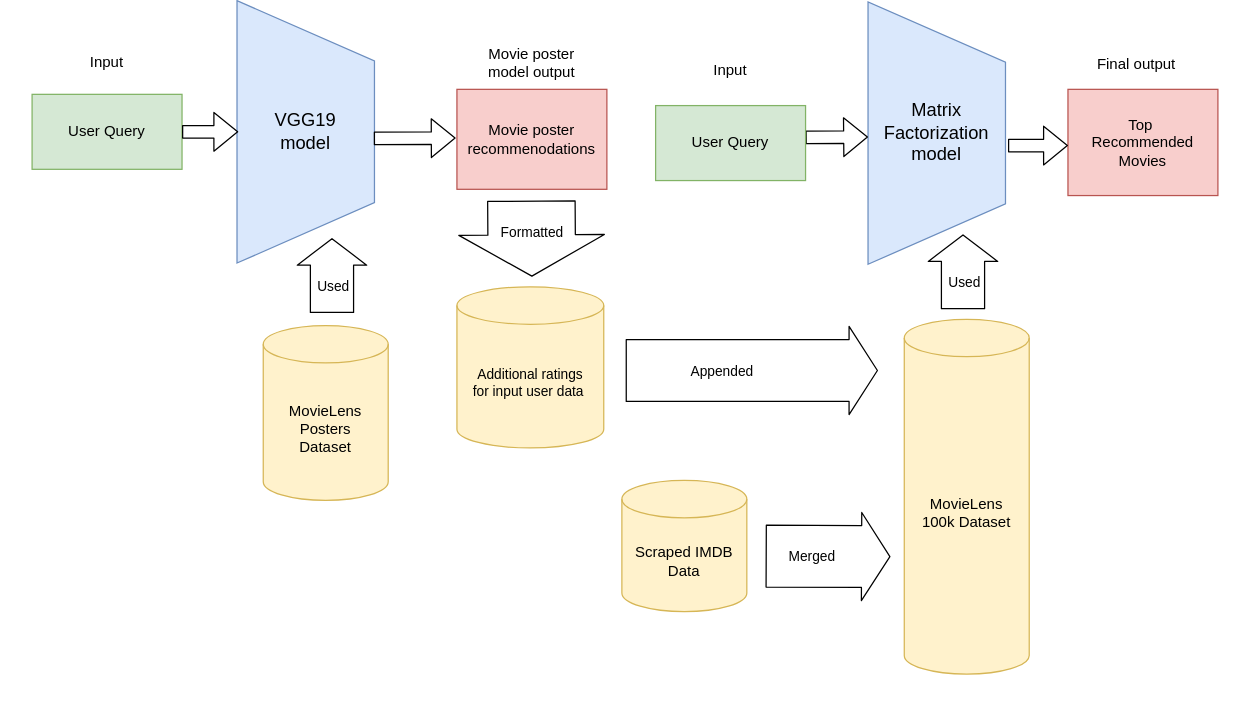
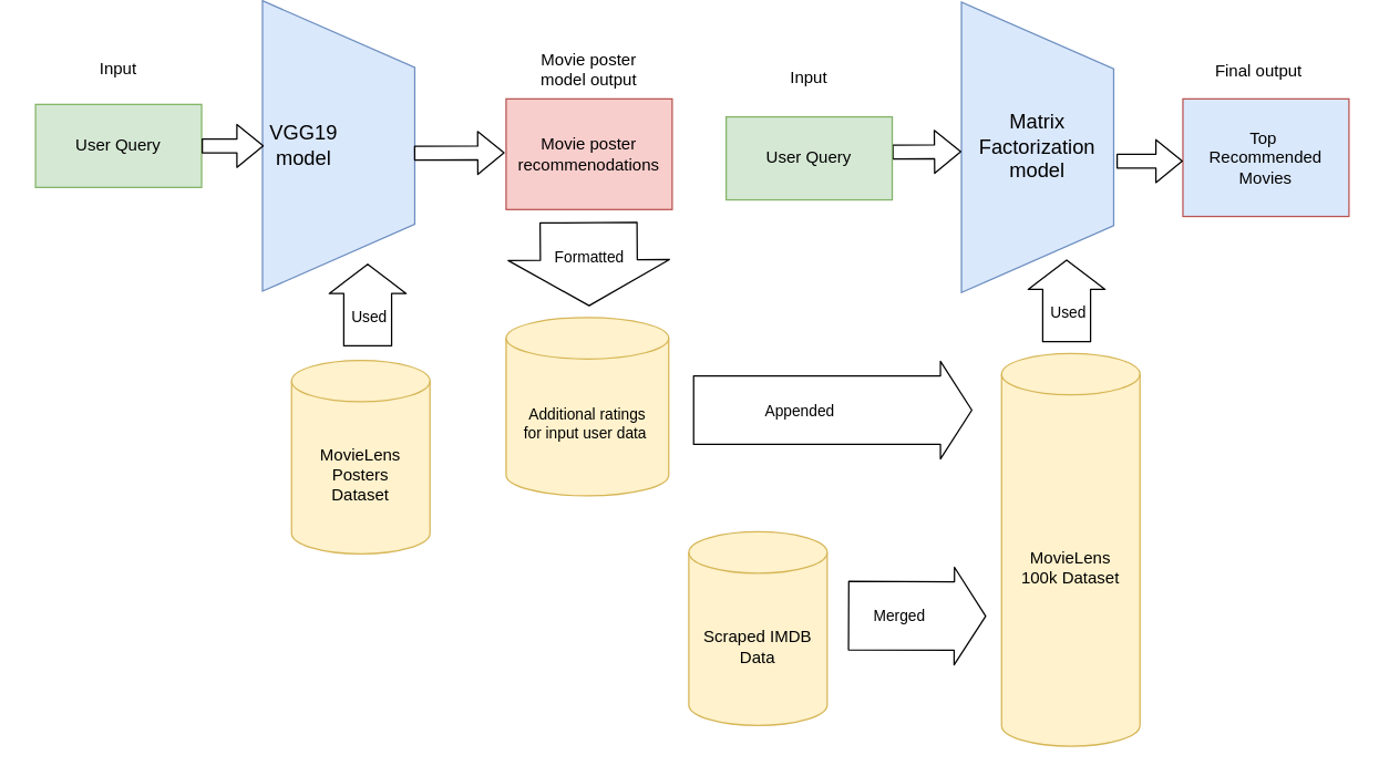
- <mxCell id="6" value="&lt;span id=&quot;docs-internal-guid-22d3c6bb-7fff-937b-a6cc-ed1f87376b8d&quot;&gt;&lt;span style=&quot;font-size: 11pt ; font-family: &amp;#34;arial&amp;#34; ; background-color: transparent ; vertical-align: baseline&quot;&gt;VGG19&lt;br&gt;model&lt;br&gt;&lt;/span&gt;&lt;/span&gt;" style="text;html=1;strokeColor=none;fillColor=none;align=center;verticalAlign=middle;whiteSpace=wrap;rounded=0;" vertex="1" parent="1"><mxGeometry x="214" y="75" width="60" height="20" as="geometry" /></mxCell>
+ <mxCell id="6" value="&lt;span id=&quot;docs-internal-guid-22d3c6bb-7fff-937b-a6cc-ed1f87376b8d&quot;&gt;&lt;span style=&quot;font-size: 11pt ; font-family: &amp;#34;arial&amp;#34; ; background-color: transparent ; vertical-align: baseline&quot;&gt;VGG19&lt;br&gt;model&lt;br&gt;&lt;/span&gt;&lt;/span&gt;" style="text;html=1;strokeColor=none;fillColor=none;align=center;verticalAlign=middle;whiteSpace=wrap;rounded=0;" vertex="1" parent="1"><mxGeometry x="189" y="75" width="60" height="20" as="geometry" /></mxCell>
- <mxCell id="9" value="Top&amp;nbsp;&lt;br&gt;Recommended Movies" style="rounded=0;whiteSpace=wrap;html=1;fillColor=#f8cecc;strokeColor=#b85450;" vertex="1" parent="1"><mxGeometry x="854" y="51" width="120" height="85" as="geometry" /></mxCell>
+ <mxCell id="9" value="Top&amp;nbsp;&lt;br&gt;Recommended Movies" style="rounded=0;whiteSpace=wrap;html=1;fillColor=#dae8fc;strokeColor=#b85450;" vertex="1" parent="1"><mxGeometry x="854" y="51" width="120" height="85" as="geometry" /></mxCell>
- <mxCell id="22" value="Scraped IMDB Data" style="shape=cylinder3;whiteSpace=wrap;html=1;boundedLbl=1;backgroundOutline=1;size=15;fillColor=#fff2cc;strokeColor=#d6b656;" vertex="1" parent="1"><mxGeometry x="497" y="364" width="100" height="105" as="geometry" /></mxCell>
+ <mxCell id="22" value="Scraped IMDB Data" style="shape=cylinder3;whiteSpace=wrap;html=1;boundedLbl=1;backgroundOutline=1;size=15;fillColor=#fff2cc;strokeColor=#d6b656;" vertex="1" parent="1"><mxGeometry x="497" y="364" width="100" height="140" as="geometry" /></mxCell>
